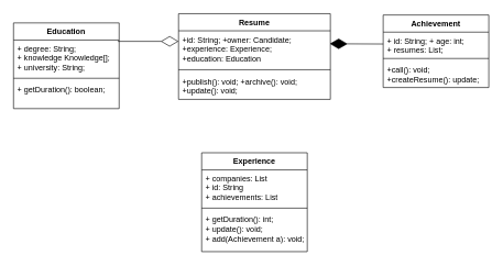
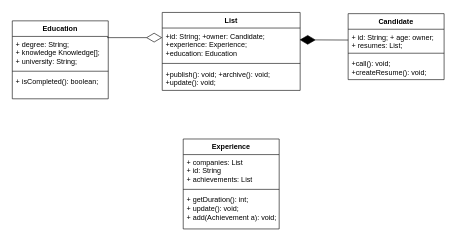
- <mxCell id="2" value="Resume" style="swimlane;fontStyle=1;align=center;verticalAlign=top;childLayout=stackLayout;horizontal=1;startSize=26;horizontalStack=0;resizeParent=1;resizeParentMax=0;resizeLast=0;collapsible=1;marginBottom=0;whiteSpace=wrap;html=1;" parent="1" vertex="1"><mxGeometry x="270" y="20" width="230" height="130" as="geometry" /></mxCell>
+ <mxCell id="2" value="List" style="swimlane;fontStyle=1;align=center;verticalAlign=top;childLayout=stackLayout;horizontal=1;startSize=26;horizontalStack=0;resizeParent=1;resizeParentMax=0;resizeLast=0;collapsible=1;marginBottom=0;whiteSpace=wrap;html=1;" parent="1" vertex="1"><mxGeometry x="270" y="20" width="230" height="130" as="geometry" /></mxCell>
- <mxCell id="14" value="Achievement" style="swimlane;fontStyle=1;align=center;verticalAlign=top;childLayout=stackLayout;horizontal=1;startSize=26;horizontalStack=0;resizeParent=1;resizeParentMax=0;resizeLast=0;collapsible=1;marginBottom=0;whiteSpace=wrap;html=1;" parent="1" vertex="1"><mxGeometry x="580" y="22" width="160" height="110" as="geometry" /></mxCell>
+ <mxCell id="14" value="Candidate" style="swimlane;fontStyle=1;align=center;verticalAlign=top;childLayout=stackLayout;horizontal=1;startSize=26;horizontalStack=0;resizeParent=1;resizeParentMax=0;resizeLast=0;collapsible=1;marginBottom=0;whiteSpace=wrap;html=1;" parent="1" vertex="1"><mxGeometry x="580" y="22" width="160" height="110" as="geometry" /></mxCell>
- <mxCell id="15" value="&lt;div&gt;+ id: String; + age: int;&lt;/div&gt;&lt;div&gt;+ resumes: List;&lt;/div&gt;" style="text;strokeColor=none;fillColor=none;align=left;verticalAlign=top;spacingLeft=4;spacingRight=4;overflow=hidden;rotatable=0;points=[[0,0.5],[1,0.5]];portConstraint=eastwest;whiteSpace=wrap;html=1;" parent="14" vertex="1"><mxGeometry y="26" width="160" height="36" as="geometry" /></mxCell>
+ <mxCell id="15" value="&lt;div&gt;+ id: String; + age: owner;&lt;/div&gt;&lt;div&gt;+ resumes: List;&lt;/div&gt;" style="text;strokeColor=none;fillColor=none;align=left;verticalAlign=top;spacingLeft=4;spacingRight=4;overflow=hidden;rotatable=0;points=[[0,0.5],[1,0.5]];portConstraint=eastwest;whiteSpace=wrap;html=1;" parent="14" vertex="1"><mxGeometry y="26" width="160" height="36" as="geometry" /></mxCell>
- <mxCell id="17" value="&lt;div&gt;+call(): void;&amp;nbsp;&lt;/div&gt;&lt;div&gt;+createResume(): update;&lt;/div&gt;&lt;div&gt;&lt;br&gt;&lt;/div&gt;" style="text;strokeColor=none;fillColor=none;align=left;verticalAlign=top;spacingLeft=4;spacingRight=4;overflow=hidden;rotatable=0;points=[[0,0.5],[1,0.5]];portConstraint=eastwest;whiteSpace=wrap;html=1;" parent="14" vertex="1"><mxGeometry y="70" width="160" height="40" as="geometry" /></mxCell>
+ <mxCell id="17" value="&lt;div&gt;+call(): void;&amp;nbsp;&lt;/div&gt;&lt;div&gt;+createResume(): void;&lt;/div&gt;&lt;div&gt;&lt;br&gt;&lt;/div&gt;" style="text;strokeColor=none;fillColor=none;align=left;verticalAlign=top;spacingLeft=4;spacingRight=4;overflow=hidden;rotatable=0;points=[[0,0.5],[1,0.5]];portConstraint=eastwest;whiteSpace=wrap;html=1;" parent="14" vertex="1"><mxGeometry y="70" width="160" height="40" as="geometry" /></mxCell>
- <mxCell id="9" value="&lt;div&gt;+ getDuration(): boolean;&lt;/div&gt;" style="text;strokeColor=none;fillColor=none;align=left;verticalAlign=top;spacingLeft=4;spacingRight=4;overflow=hidden;rotatable=0;points=[[0,0.5],[1,0.5]];portConstraint=eastwest;whiteSpace=wrap;html=1;" parent="6" vertex="1"><mxGeometry y="88" width="160" height="42" as="geometry" /></mxCell>
+ <mxCell id="9" value="&lt;div&gt;+ isCompleted(): boolean;&lt;/div&gt;" style="text;strokeColor=none;fillColor=none;align=left;verticalAlign=top;spacingLeft=4;spacingRight=4;overflow=hidden;rotatable=0;points=[[0,0.5],[1,0.5]];portConstraint=eastwest;whiteSpace=wrap;html=1;" parent="6" vertex="1"><mxGeometry y="88" width="160" height="42" as="geometry" /></mxCell>
